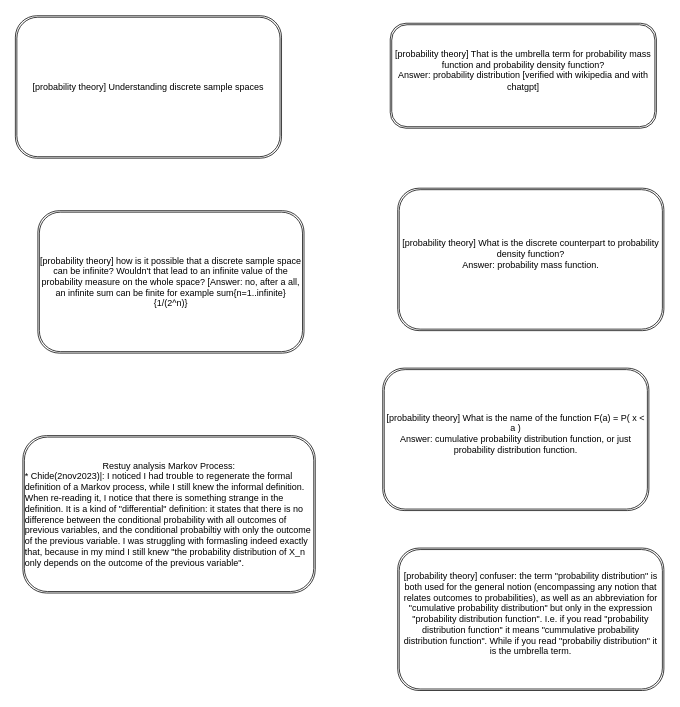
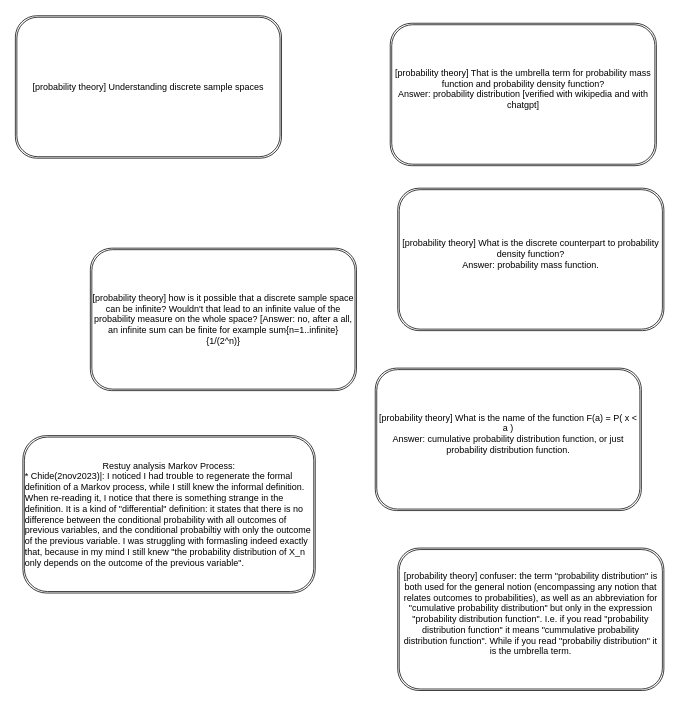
- <mxCell id="4" value="&lt;div&gt;[probability theory] That is the umbrella term for probability mass function and probability density function?&lt;/div&gt;&lt;div&gt;Answer: probability distribution [verified with wikipedia and with chatgpt]&lt;/div&gt;&lt;div&gt;&lt;br&gt;&lt;/div&gt;" style="shape=ext;double=1;rounded=1;whiteSpace=wrap;html=1;" parent="1" vertex="1"><mxGeometry x="520" y="30" width="355" height="140" as="geometry" /></mxCell>
+ <mxCell id="4" value="&lt;div&gt;[probability theory] That is the umbrella term for probability mass function and probability density function?&lt;/div&gt;&lt;div&gt;Answer: probability distribution [verified with wikipedia and with chatgpt]&lt;/div&gt;&lt;div&gt;&lt;br&gt;&lt;/div&gt;" style="shape=ext;double=1;rounded=1;whiteSpace=wrap;html=1;" parent="1" vertex="1"><mxGeometry x="520" y="30" width="355" height="190" as="geometry" /></mxCell>
- <mxCell id="3" value="&lt;div&gt;[probability theory] how is it possible that a discrete sample space can be infinite? Wouldn't that lead to an infinite value of the probability measure on the whole space? [Answer: no, after a all, an infinite sum can be finite for example sum{n=1..infinite}{1/(2^n)}&lt;/div&gt;" style="shape=ext;double=1;rounded=1;whiteSpace=wrap;html=1;" parent="1" vertex="1"><mxGeometry x="50" y="280" width="355" height="190" as="geometry" /></mxCell>
+ <mxCell id="3" value="&lt;div&gt;[probability theory] how is it possible that a discrete sample space can be infinite? Wouldn't that lead to an infinite value of the probability measure on the whole space? [Answer: no, after a all, an infinite sum can be finite for example sum{n=1..infinite}{1/(2^n)}&lt;/div&gt;" style="shape=ext;double=1;rounded=1;whiteSpace=wrap;html=1;" parent="1" vertex="1"><mxGeometry x="120" y="330" width="355" height="190" as="geometry" /></mxCell>
- <mxCell id="6" value="&lt;div&gt;[probability theory] What is the name of the function F(a) = P( x &amp;lt; a )&lt;/div&gt;&lt;div&gt;Answer: cumulative probability distribution function, or just probability distribution function.&lt;/div&gt;&lt;div&gt;&lt;br&gt;&lt;/div&gt;" style="shape=ext;double=1;rounded=1;whiteSpace=wrap;html=1;" parent="1" vertex="1"><mxGeometry x="510" y="490" width="355" height="190" as="geometry" /></mxCell>
+ <mxCell id="6" value="&lt;div&gt;[probability theory] What is the name of the function F(a) = P( x &amp;lt; a )&lt;/div&gt;&lt;div&gt;Answer: cumulative probability distribution function, or just probability distribution function.&lt;/div&gt;&lt;div&gt;&lt;br&gt;&lt;/div&gt;" style="shape=ext;double=1;rounded=1;whiteSpace=wrap;html=1;" parent="1" vertex="1"><mxGeometry x="500" y="490" width="355" height="190" as="geometry" /></mxCell>
